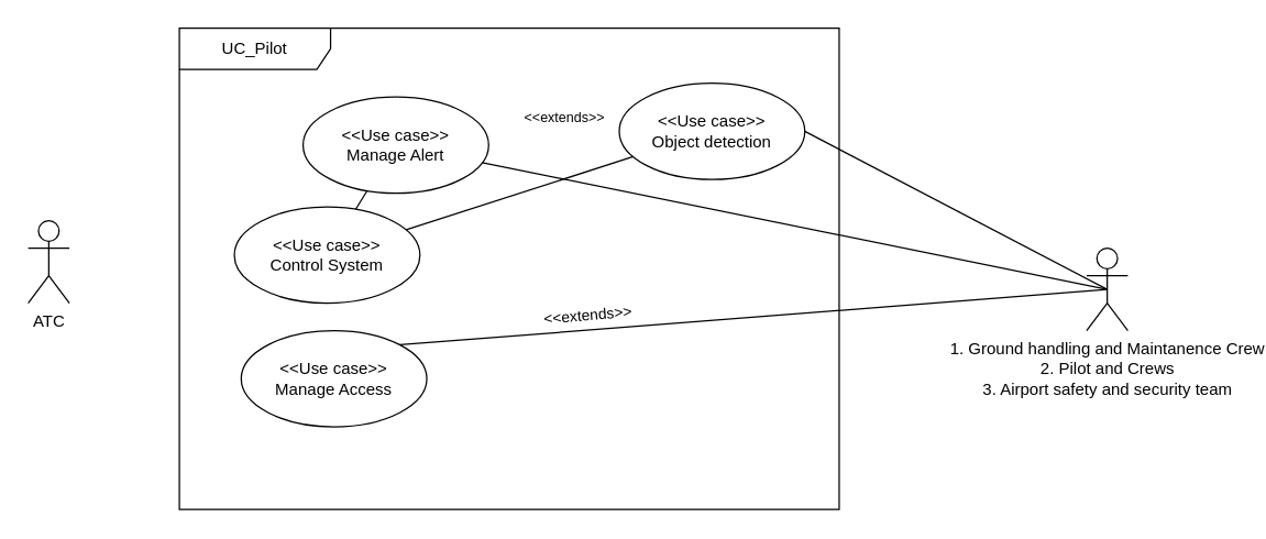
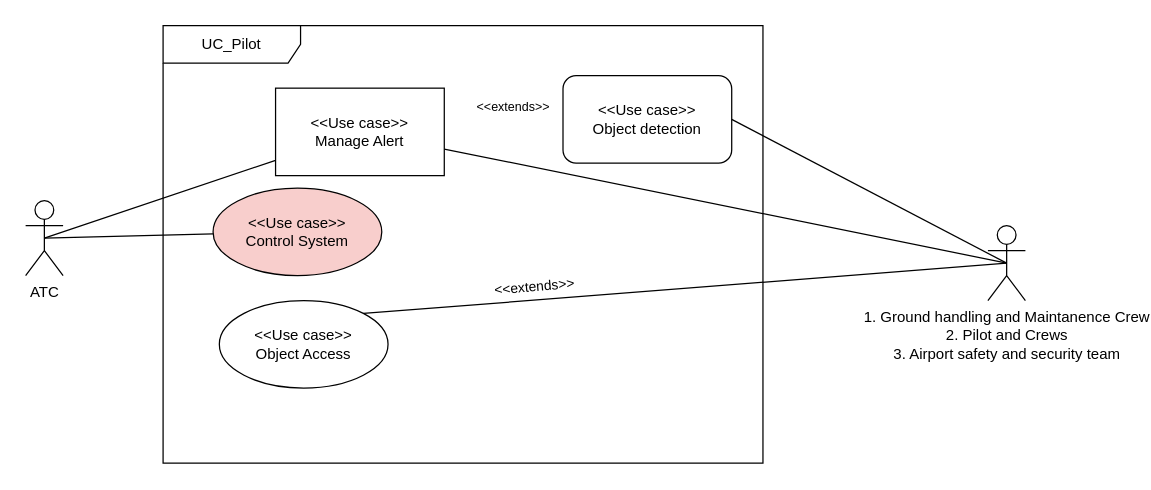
- <mxCell id="4" value="&lt;div&gt;&amp;lt;&amp;lt;Use case&amp;gt;&amp;gt;&lt;/div&gt;&lt;div&gt;Object detection&lt;/div&gt;" style="ellipse;html=1;whiteSpace=wrap;" vertex="1" parent="2"><mxGeometry x="320" y="40" width="135" height="70" as="geometry" /></mxCell>
+ <mxCell id="4" value="&lt;div&gt;&amp;lt;&amp;lt;Use case&amp;gt;&amp;gt;&lt;/div&gt;&lt;div&gt;Object detection&lt;/div&gt;" style="html=1;whiteSpace=wrap;rounded=1;" vertex="1" parent="2"><mxGeometry x="320" y="40" width="135" height="70" as="geometry" /></mxCell>
- <mxCell id="5" value="&lt;div&gt;&amp;lt;&amp;lt;Use case&amp;gt;&amp;gt;&lt;/div&gt;&lt;div&gt;Manage Alert&lt;/div&gt;" style="ellipse;html=1;whiteSpace=wrap;" vertex="1" parent="2"><mxGeometry x="90" y="50" width="135" height="70" as="geometry" /></mxCell>
+ <mxCell id="5" value="&lt;div&gt;&amp;lt;&amp;lt;Use case&amp;gt;&amp;gt;&lt;/div&gt;&lt;div&gt;Manage Alert&lt;/div&gt;" style="html=1;whiteSpace=wrap;rounded=0;" vertex="1" parent="2"><mxGeometry x="90" y="50" width="135" height="70" as="geometry" /></mxCell>
- <mxCell id="13" style="rounded=0;orthogonalLoop=1;jettySize=auto;html=1;endArrow=none;endFill=0;" edge="1" parent="1" source="5" target="7"><mxGeometry relative="1" as="geometry" /></mxCell>
+ <mxCell id="13" style="rounded=0;orthogonalLoop=1;jettySize=auto;html=1;entryX=0.5;entryY=0.5;entryDx=0;entryDy=0;entryPerimeter=0;endArrow=none;endFill=0;" edge="1" parent="1" source="5" target="9"><mxGeometry relative="1" as="geometry" /></mxCell>
- <mxCell id="15" style="rounded=0;orthogonalLoop=1;jettySize=auto;html=1;endArrow=none;endFill=0;" edge="1" parent="1" source="7" target="4"><mxGeometry relative="1" as="geometry" /></mxCell>
+ <mxCell id="15" style="rounded=0;orthogonalLoop=1;jettySize=auto;html=1;entryX=0.5;entryY=0.5;entryDx=0;entryDy=0;entryPerimeter=0;endArrow=none;endFill=0;" edge="1" parent="1" source="7" target="9"><mxGeometry relative="1" as="geometry" /></mxCell>
- <mxCell id="7" value="&lt;div&gt;&amp;lt;&amp;lt;Use case&amp;gt;&amp;gt;&lt;/div&gt;&lt;div&gt;Control System&lt;/div&gt;" style="ellipse;html=1;whiteSpace=wrap;" vertex="1" parent="2"><mxGeometry x="40" y="130" width="135" height="70" as="geometry" /></mxCell>
+ <mxCell id="7" value="&lt;div&gt;&amp;lt;&amp;lt;Use case&amp;gt;&amp;gt;&lt;/div&gt;&lt;div&gt;Control System&lt;/div&gt;" style="ellipse;html=1;whiteSpace=wrap;fillColor=#f8cecc;" vertex="1" parent="2"><mxGeometry x="40" y="130" width="135" height="70" as="geometry" /></mxCell>
- <mxCell id="3" value="&lt;div&gt;&amp;lt;&amp;lt;Use case&amp;gt;&amp;gt;&lt;/div&gt;&lt;div&gt;Manage Access&lt;/div&gt;" style="ellipse;html=1;whiteSpace=wrap;" vertex="1" parent="2"><mxGeometry x="45" y="220" width="135" height="70" as="geometry" /></mxCell>
+ <mxCell id="3" value="&lt;div&gt;&amp;lt;&amp;lt;Use case&amp;gt;&amp;gt;&lt;/div&gt;&lt;div&gt;Object Access&lt;/div&gt;" style="ellipse;html=1;whiteSpace=wrap;" vertex="1" parent="2"><mxGeometry x="45" y="220" width="135" height="70" as="geometry" /></mxCell>
